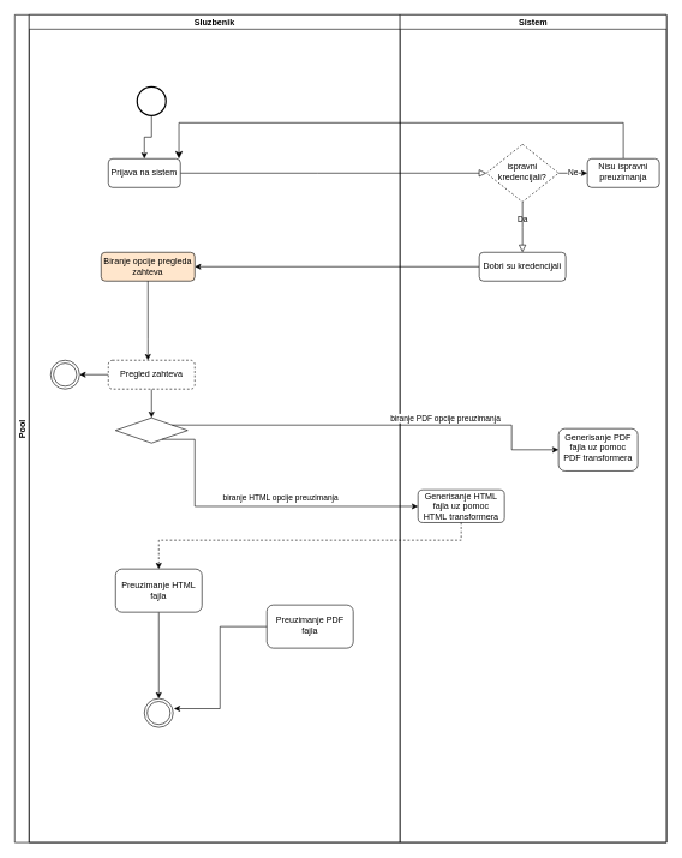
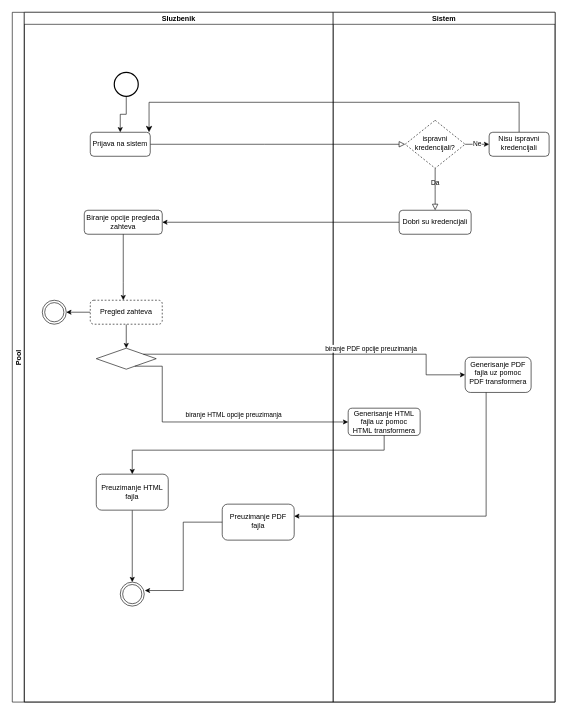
- <mxCell id="27" value="Nisu ispravni preuzimanja" style="rounded=1;whiteSpace=wrap;html=1;shadow=0;strokeWidth=1;spacing=6;spacingTop=-4;" parent="22" vertex="1"><mxGeometry x="260" y="200" width="100" height="40" as="geometry" /></mxCell>
+ <mxCell id="27" value="Nisu ispravni kredencijali" style="rounded=1;whiteSpace=wrap;html=1;shadow=0;strokeWidth=1;spacing=6;spacingTop=-4;" parent="22" vertex="1"><mxGeometry x="260" y="200" width="100" height="40" as="geometry" /></mxCell>
- <mxCell id="10" value="Biranje opcije pregleda zahteva" style="rounded=1;whiteSpace=wrap;html=1;glass=0;strokeWidth=1;shadow=0;fillColor=#ffe6cc;" parent="6" vertex="1"><mxGeometry x="100" y="330" width="130" height="40" as="geometry" /></mxCell>
+ <mxCell id="10" value="Biranje opcije pregleda zahteva" style="rounded=1;whiteSpace=wrap;html=1;glass=0;strokeWidth=1;shadow=0;" parent="6" vertex="1"><mxGeometry x="100" y="330" width="130" height="40" as="geometry" /></mxCell>
- <mxCell id="34" value="" style="edgeStyle=orthogonalEdgeStyle;rounded=0;orthogonalLoop=1;jettySize=auto;html=1;dashed=1;" edge="1" parent="2" source="29" target="19"><mxGeometry relative="1" as="geometry"><Array as="points"><mxPoint x="620" y="730" /><mxPoint x="200" y="730" /></Array></mxGeometry></mxCell>
+ <mxCell id="34" value="" style="edgeStyle=orthogonalEdgeStyle;rounded=0;orthogonalLoop=1;jettySize=auto;html=1;" edge="1" parent="2" source="29" target="19"><mxGeometry relative="1" as="geometry"><Array as="points"><mxPoint x="620" y="730" /><mxPoint x="200" y="730" /></Array></mxGeometry></mxCell>
+ <mxCell id="35" value="" style="edgeStyle=orthogonalEdgeStyle;rounded=0;orthogonalLoop=1;jettySize=auto;html=1;" edge="1" parent="2" source="28" target="20"><mxGeometry relative="1" as="geometry"><Array as="points"><mxPoint x="790" y="840" /></Array></mxGeometry></mxCell>
